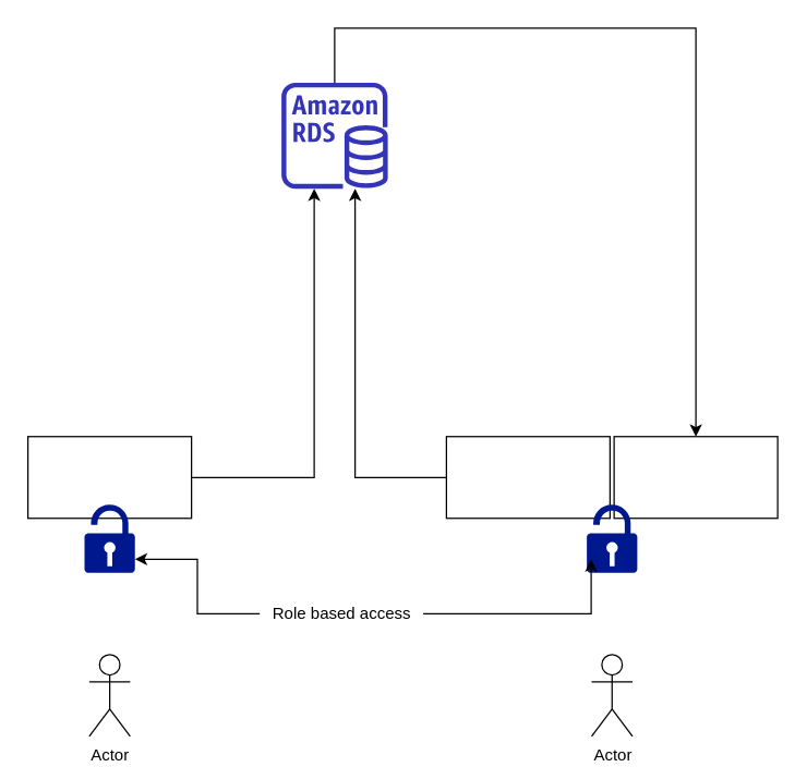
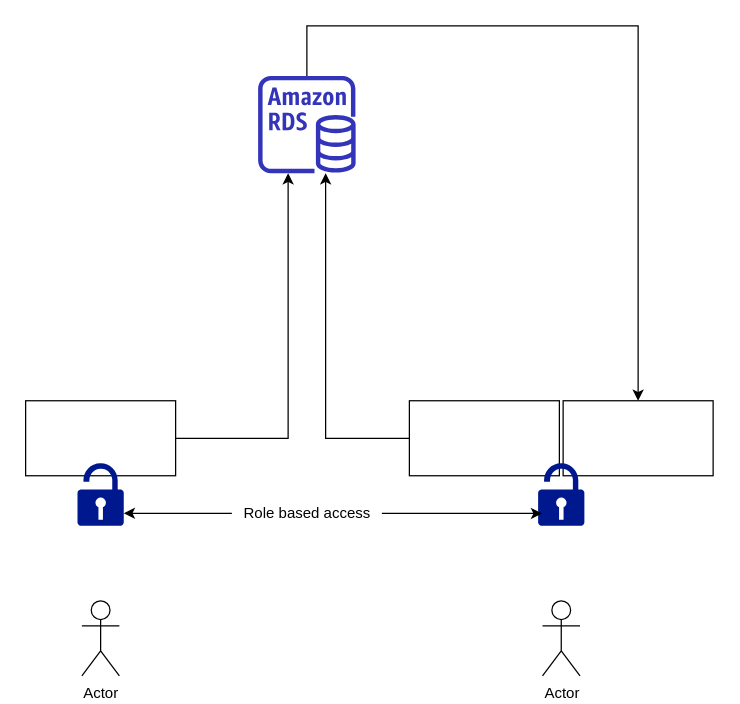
- <mxCell id="18" value="Role based access" style="text;html=1;align=center;verticalAlign=middle;resizable=0;points=[];autosize=1;" vertex="1" parent="1"><mxGeometry x="190" y="440" width="120" height="20" as="geometry" /></mxCell>
+ <mxCell id="18" value="Role based access" style="text;html=1;align=center;verticalAlign=middle;resizable=0;points=[];autosize=1;" vertex="1" parent="1"><mxGeometry x="185" y="400" width="120" height="20" as="geometry" /></mxCell>
